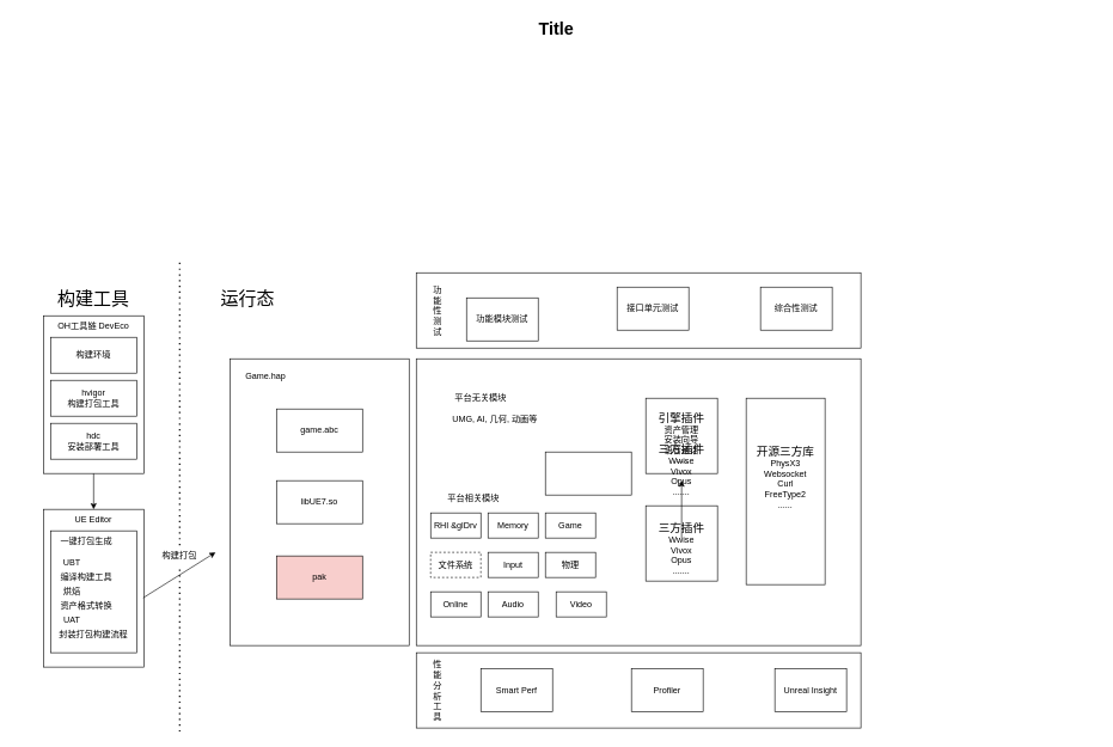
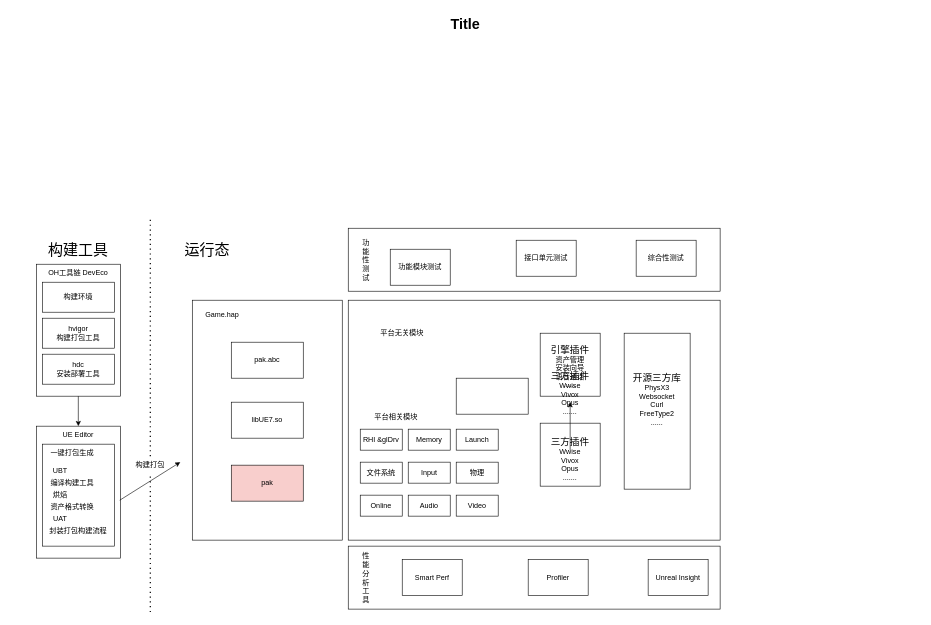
- <mxCell id="32" value="UMG, AI, 几何, 动画等" style="text;html=1;align=center;verticalAlign=middle;whiteSpace=wrap;rounded=0;" parent="1" vertex="1"><mxGeometry x="620" y="570" width="140" height="30" as="geometry" /></mxCell>
- <mxCell id="27" value="game.abc" style="rounded=0;whiteSpace=wrap;html=1;" parent="1" vertex="1"><mxGeometry x="385" y="570" width="120" height="60" as="geometry" /></mxCell>
+ <mxCell id="27" value="pak.abc" style="rounded=0;whiteSpace=wrap;html=1;" parent="1" vertex="1"><mxGeometry x="385" y="570" width="120" height="60" as="geometry" /></mxCell>
- <mxCell id="36" value="Game" style="rounded=0;whiteSpace=wrap;html=1;" parent="1" vertex="1"><mxGeometry x="760" y="715" width="70" height="35" as="geometry" /></mxCell>
+ <mxCell id="36" value="Launch" style="rounded=0;whiteSpace=wrap;html=1;" parent="1" vertex="1"><mxGeometry x="760" y="715" width="70" height="35" as="geometry" /></mxCell>
- <mxCell id="37" value="文件系统" style="rounded=0;whiteSpace=wrap;html=1;dashed=1;" parent="1" vertex="1"><mxGeometry x="600" y="770" width="70" height="35" as="geometry" /></mxCell>
+ <mxCell id="37" value="文件系统" style="rounded=0;whiteSpace=wrap;html=1;" parent="1" vertex="1"><mxGeometry x="600" y="770" width="70" height="35" as="geometry" /></mxCell>
- <mxCell id="42" value="Video" style="rounded=0;whiteSpace=wrap;html=1;" parent="1" vertex="1"><mxGeometry x="775" y="825" width="70" height="35" as="geometry" /></mxCell>
+ <mxCell id="42" value="Video" style="rounded=0;whiteSpace=wrap;html=1;" parent="1" vertex="1"><mxGeometry x="760" y="825" width="70" height="35" as="geometry" /></mxCell>
